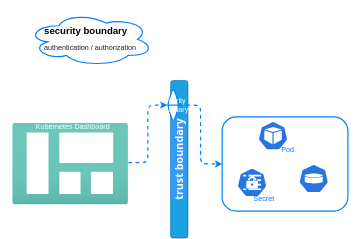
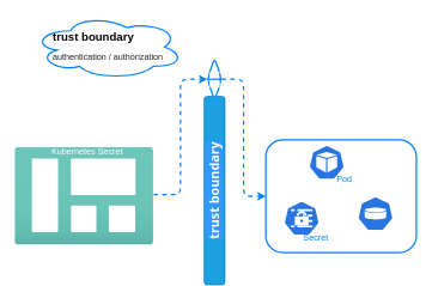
- <mxCell id="12" value="&lt;h1 style=&quot;text-align: left ; font-size: 16px&quot;&gt;&lt;font style=&quot;font-size: 16px&quot;&gt;&lt;span style=&quot;color: rgb(0 , 0 , 0) ; text-align: center&quot;&gt;&lt;font style=&quot;font-size: 16px&quot;&gt;security boundary&lt;/font&gt;&lt;/span&gt;&lt;br&gt;&lt;/font&gt;&lt;/h1&gt;&lt;p style=&quot;text-align: left&quot;&gt;&lt;span style=&quot;color: rgb(32 , 33 , 36) ; font-family: &amp;#34;arial&amp;#34; , sans-serif ; background-color: rgb(255 , 255 , 255)&quot;&gt;&lt;font style=&quot;font-size: 12px&quot;&gt;authentication / authorization&lt;/font&gt;&lt;/span&gt;&lt;/p&gt;" style="ellipse;shape=cloud;whiteSpace=wrap;html=1;rounded=1;glass=0;sketch=0;strokeColor=#007FFF;strokeWidth=2;fontColor=#FFFFFF;" vertex="1" parent="1"><mxGeometry x="45" y="20" width="210" height="90" as="geometry" /></mxCell>
+ <mxCell id="12" value="&lt;h1 style=&quot;text-align: left ; font-size: 16px&quot;&gt;&lt;font style=&quot;font-size: 16px&quot;&gt;&lt;span style=&quot;color: rgb(0 , 0 , 0) ; text-align: center&quot;&gt;&lt;font style=&quot;font-size: 16px&quot;&gt;trust boundary&lt;/font&gt;&lt;/span&gt;&lt;br&gt;&lt;/font&gt;&lt;/h1&gt;&lt;p style=&quot;text-align: left&quot;&gt;&lt;span style=&quot;color: rgb(32 , 33 , 36) ; font-family: &amp;#34;arial&amp;#34; , sans-serif ; background-color: rgb(255 , 255 , 255)&quot;&gt;&lt;font style=&quot;font-size: 12px&quot;&gt;authentication / authorization&lt;/font&gt;&lt;/span&gt;&lt;/p&gt;" style="ellipse;shape=cloud;whiteSpace=wrap;html=1;rounded=1;glass=0;sketch=0;strokeColor=#007FFF;strokeWidth=2;fontColor=#FFFFFF;" vertex="1" parent="1"><mxGeometry x="45" y="20" width="210" height="90" as="geometry" /></mxCell>
- <mxCell id="11" value="security boundary" style="shape=sortShape;perimeter=rhombusPerimeter;whiteSpace=wrap;html=1;rounded=1;glass=0;sketch=0;strokeColor=#007FFF;strokeWidth=2;fontColor=#FFFFFF;" vertex="1" parent="1"><mxGeometry x="278.5" y="145" width="20" height="60" as="geometry" /></mxCell>
+ <mxCell id="11" value="security boundary" style="shape=sortShape;perimeter=rhombusPerimeter;whiteSpace=wrap;html=1;rounded=1;glass=0;sketch=0;strokeColor=#007FFF;strokeWidth=2;fontColor=#FFFFFF;" vertex="1" parent="1"><mxGeometry x="288.5" y="80" width="20" height="60" as="geometry" /></mxCell>
- <mxCell id="4" value="Kubernetes Dashboard" style="text;html=1;align=center;verticalAlign=middle;whiteSpace=wrap;rounded=0;fontColor=#FFFFFF;" vertex="1" parent="1"><mxGeometry x="45" y="201.97" width="152" height="20" as="geometry" /></mxCell>
+ <mxCell id="4" value="Kubernetes Secret" style="text;html=1;align=center;verticalAlign=middle;whiteSpace=wrap;rounded=0;fontColor=#FFFFFF;" vertex="1" parent="1"><mxGeometry x="45" y="201.97" width="152" height="20" as="geometry" /></mxCell>
